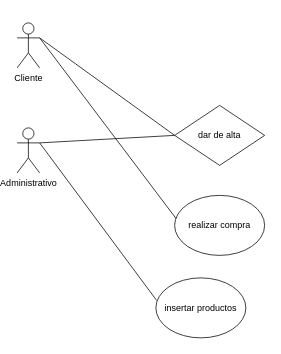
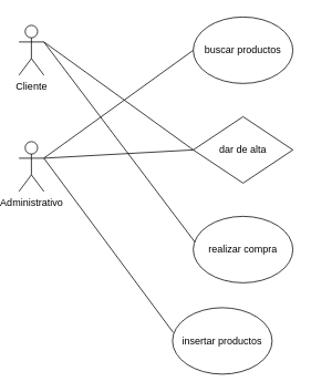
+ <mxCell id="4" value="buscar productos" style="ellipse;whiteSpace=wrap;html=1;" vertex="1" parent="1"><mxGeometry x="230" y="20" width="120" height="80" as="geometry" /></mxCell>
+ <mxCell id="6" value="" style="endArrow=none;html=1;rounded=0;entryX=0;entryY=0.5;entryDx=0;entryDy=0;exitX=1;exitY=0.333;exitDx=0;exitDy=0;exitPerimeter=0;" edge="1" parent="1" source="3" target="4"><mxGeometry width="50" height="50" relative="1" as="geometry"><mxPoint x="130" y="250" as="sourcePoint" /><mxPoint x="180" y="200" as="targetPoint" /></mxGeometry></mxCell>
